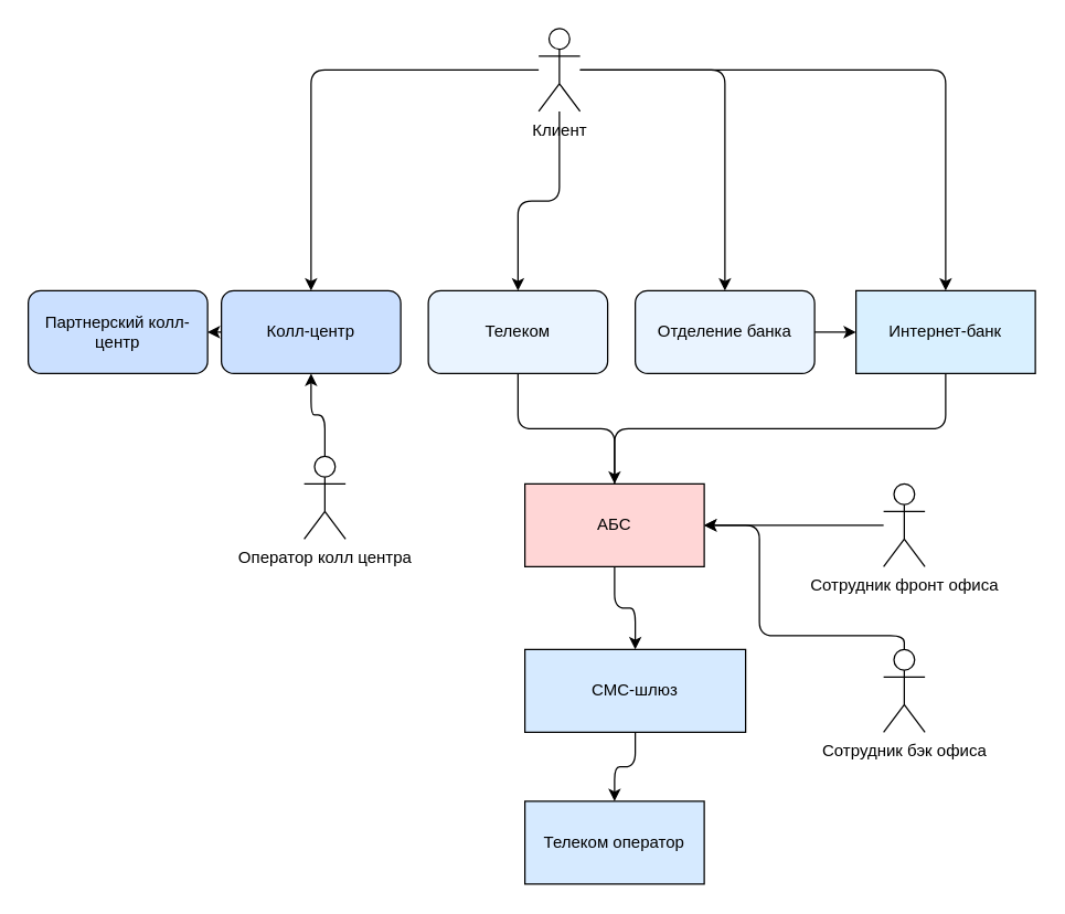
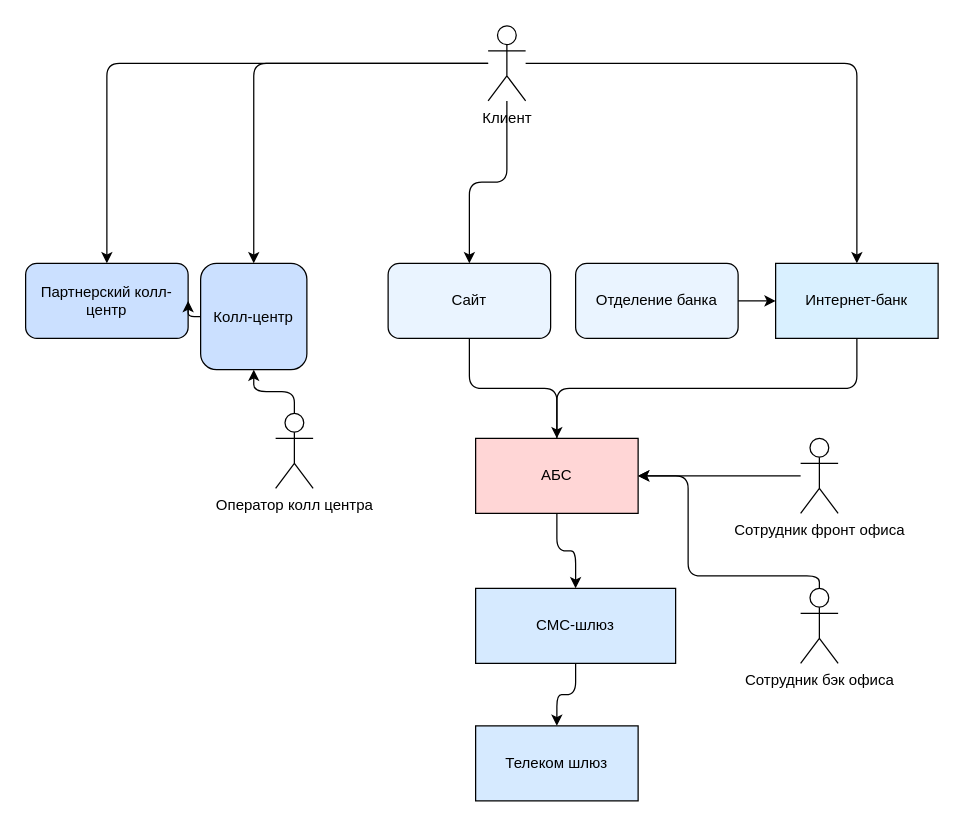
- <mxCell id="16" style="edgeStyle=orthogonalEdgeStyle;rounded=1;html=1;" edge="1" parent="1" source="2" target="5"><mxGeometry relative="1" as="geometry" /></mxCell>
+ <mxCell id="16" style="edgeStyle=orthogonalEdgeStyle;rounded=1;html=1;" edge="1" parent="1" source="2" target="7"><mxGeometry relative="1" as="geometry" /></mxCell>
- <mxCell id="6" value="Колл-центр" style="rounded=1;whiteSpace=wrap;html=1;fillColor=#cbe0ff;" vertex="1" parent="1"><mxGeometry x="160" y="210" width="130" height="60" as="geometry" /></mxCell>
+ <mxCell id="6" value="Колл-центр" style="rounded=1;whiteSpace=wrap;html=1;fillColor=#cbe0ff;" vertex="1" parent="1"><mxGeometry x="160" y="210" width="85" height="85" as="geometry" /></mxCell>
- <mxCell id="4" value="Телеком" style="rounded=1;whiteSpace=wrap;html=1;fillColor=#eaf4ff;" vertex="1" parent="1"><mxGeometry x="310" y="210" width="130" height="60" as="geometry" /></mxCell>
+ <mxCell id="4" value="Сайт" style="rounded=1;whiteSpace=wrap;html=1;fillColor=#eaf4ff;" vertex="1" parent="1"><mxGeometry x="310" y="210" width="130" height="60" as="geometry" /></mxCell>
- <mxCell id="10" value="Телеком оператор" style="rounded=0;whiteSpace=wrap;html=1;fillColor=#d6eaff;" vertex="1" parent="1"><mxGeometry x="380" y="580" width="130" height="60" as="geometry" /></mxCell>
+ <mxCell id="10" value="Телеком шлюз" style="rounded=0;whiteSpace=wrap;html=1;fillColor=#d6eaff;" vertex="1" parent="1"><mxGeometry x="380" y="580" width="130" height="60" as="geometry" /></mxCell>
